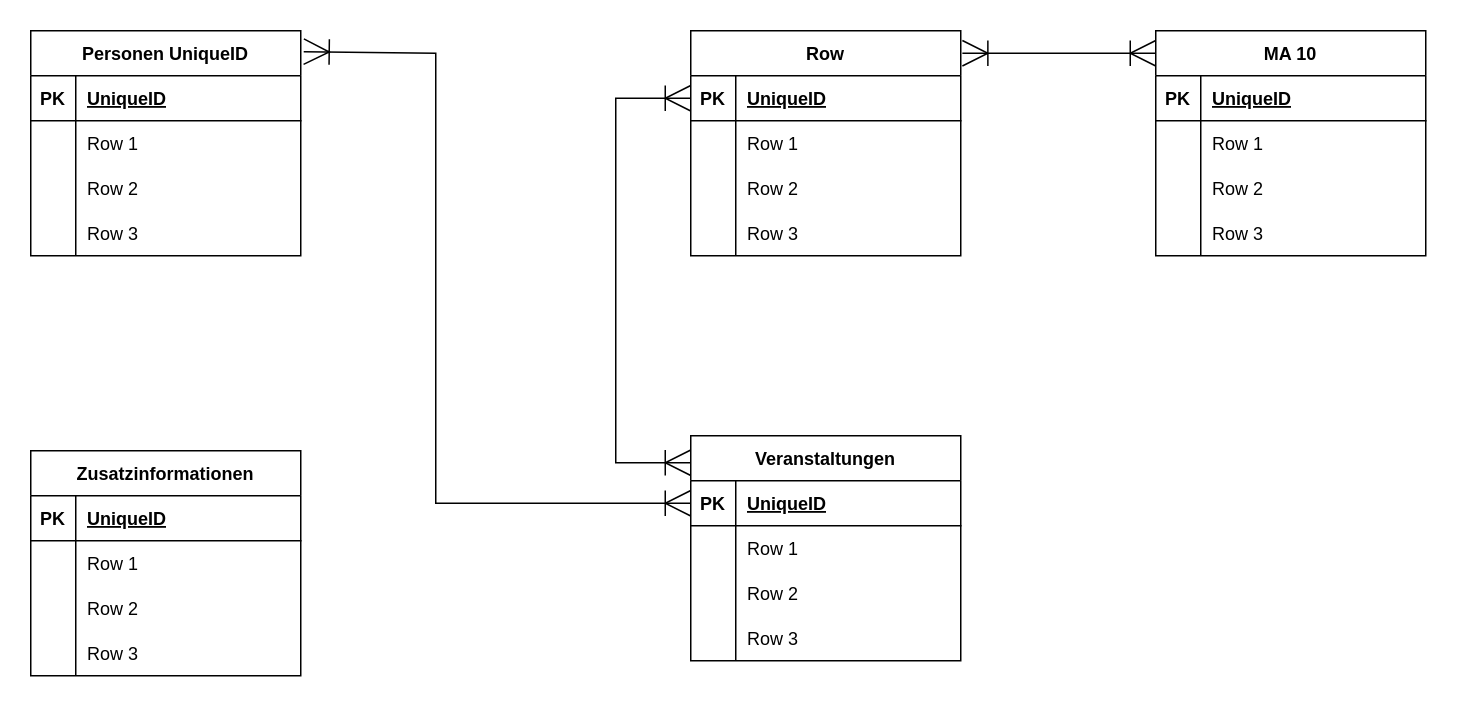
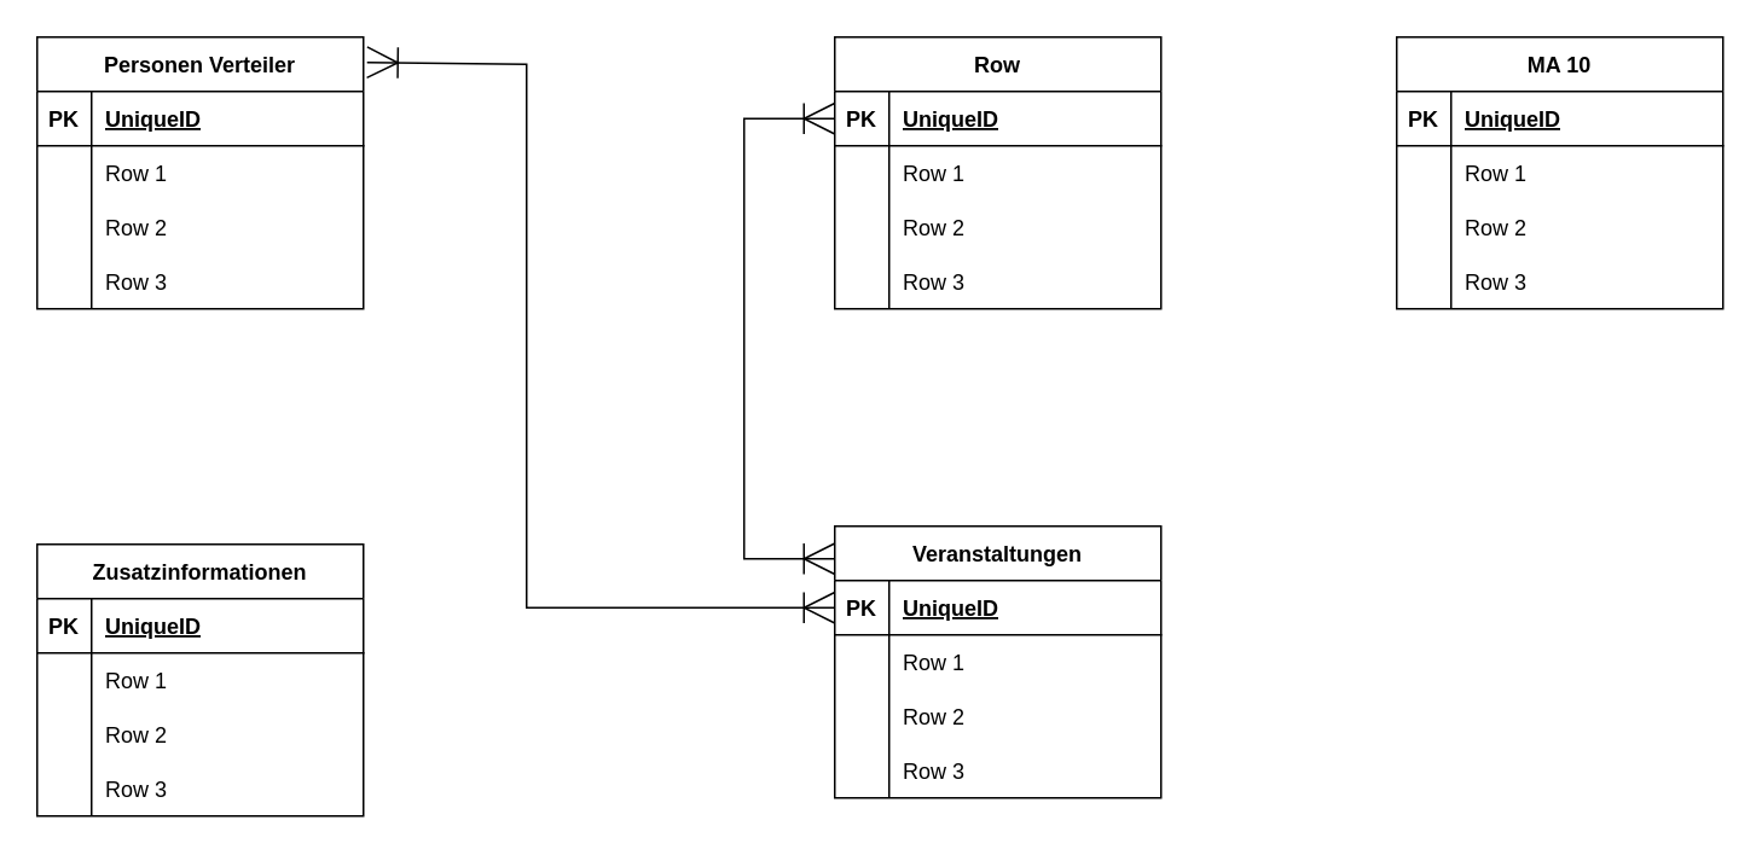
- <mxCell id="67" value="" style="fontSize=12;html=1;endArrow=ERoneToMany;rounded=0;entryX=1.006;entryY=0.1;entryDx=0;entryDy=0;exitX=0;exitY=0.1;exitDx=0;exitDy=0;startArrow=ERoneToMany;startFill=0;entryPerimeter=0;exitPerimeter=0;endSize=15;startSize=15;" edge="1" parent="1" source="54" target="15"><mxGeometry width="100" height="100" relative="1" as="geometry"><mxPoint x="830" y="0" as="sourcePoint" /><mxPoint x="550" y="-30" as="targetPoint" /></mxGeometry></mxCell>
- <mxCell id="2" value="Personen UniqueID" style="shape=table;startSize=30;container=1;collapsible=1;childLayout=tableLayout;fixedRows=1;rowLines=0;fontStyle=1;align=center;resizeLast=1;" vertex="1" parent="1"><mxGeometry x="20" y="20" width="180" height="150" as="geometry" /></mxCell>
+ <mxCell id="2" value="Personen Verteiler" style="shape=table;startSize=30;container=1;collapsible=1;childLayout=tableLayout;fixedRows=1;rowLines=0;fontStyle=1;align=center;resizeLast=1;" vertex="1" parent="1"><mxGeometry x="20" y="20" width="180" height="150" as="geometry" /></mxCell>
